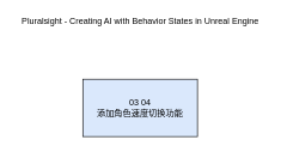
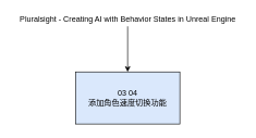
+ <mxCell id="2" value="" style="edgeStyle=orthogonalEdgeStyle;rounded=0;orthogonalLoop=1;jettySize=auto;html=1;" parent="1" source="3" target="4" edge="1"><mxGeometry relative="1" as="geometry" /></mxCell>
